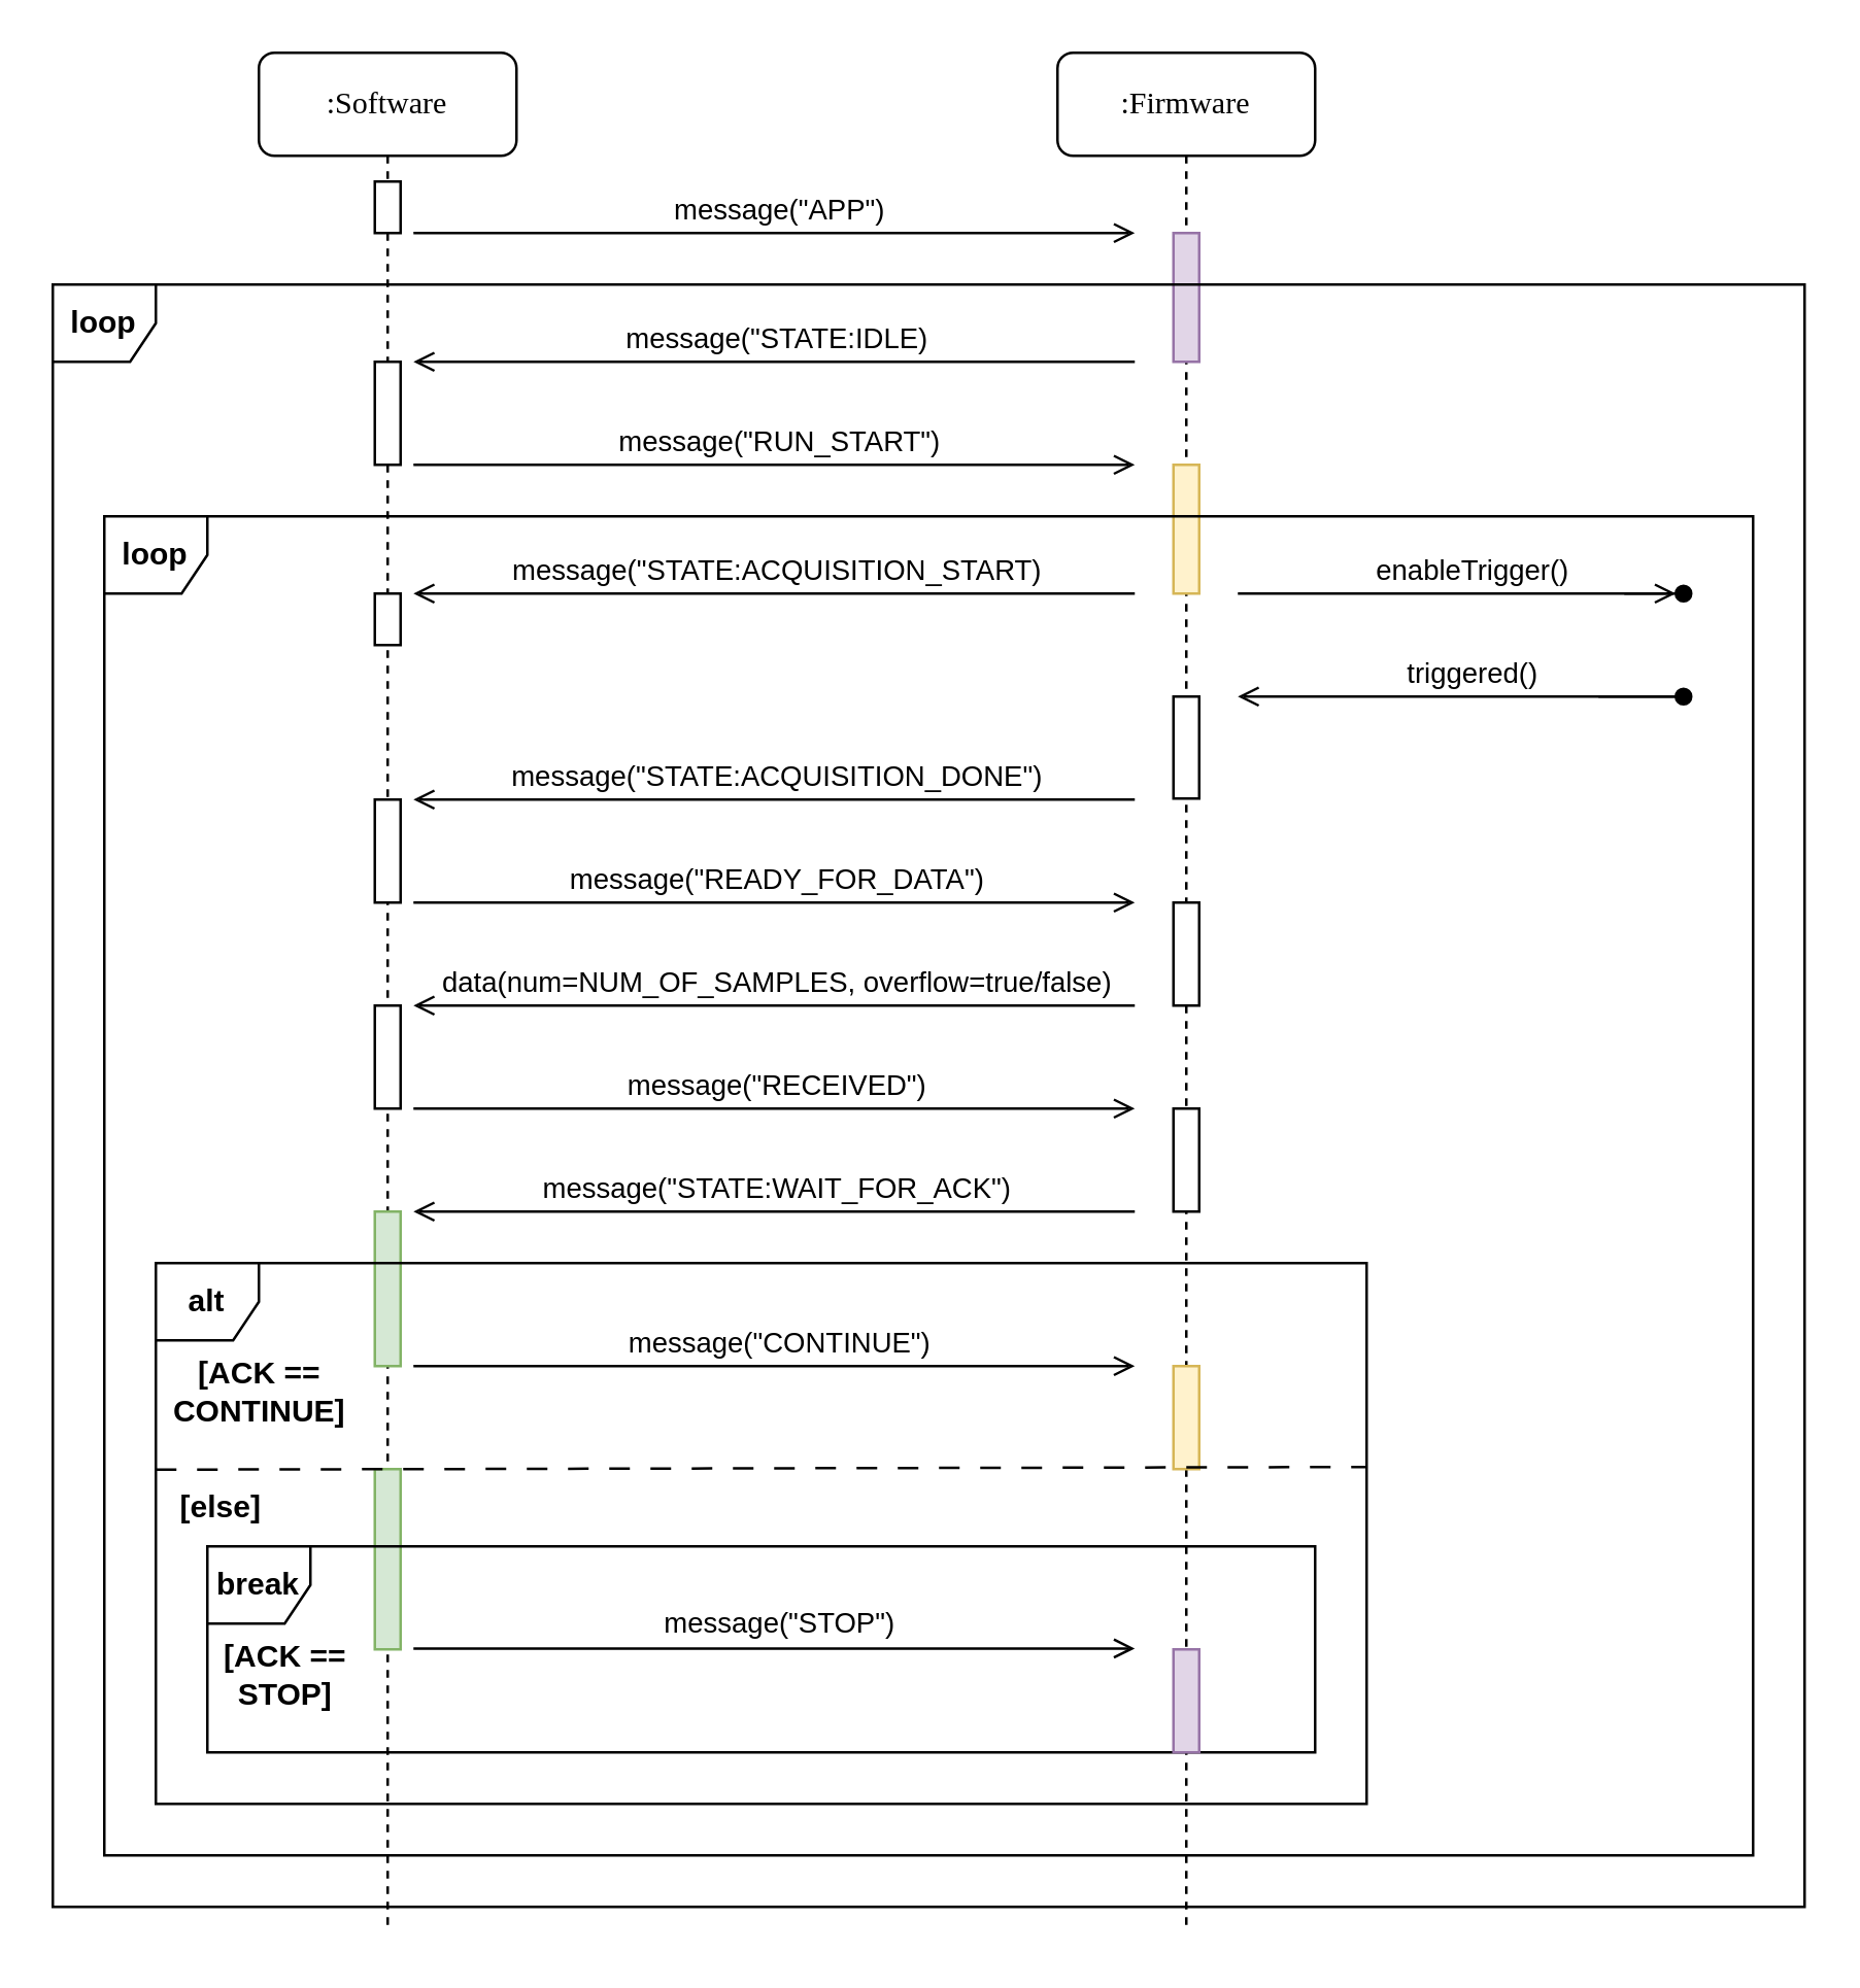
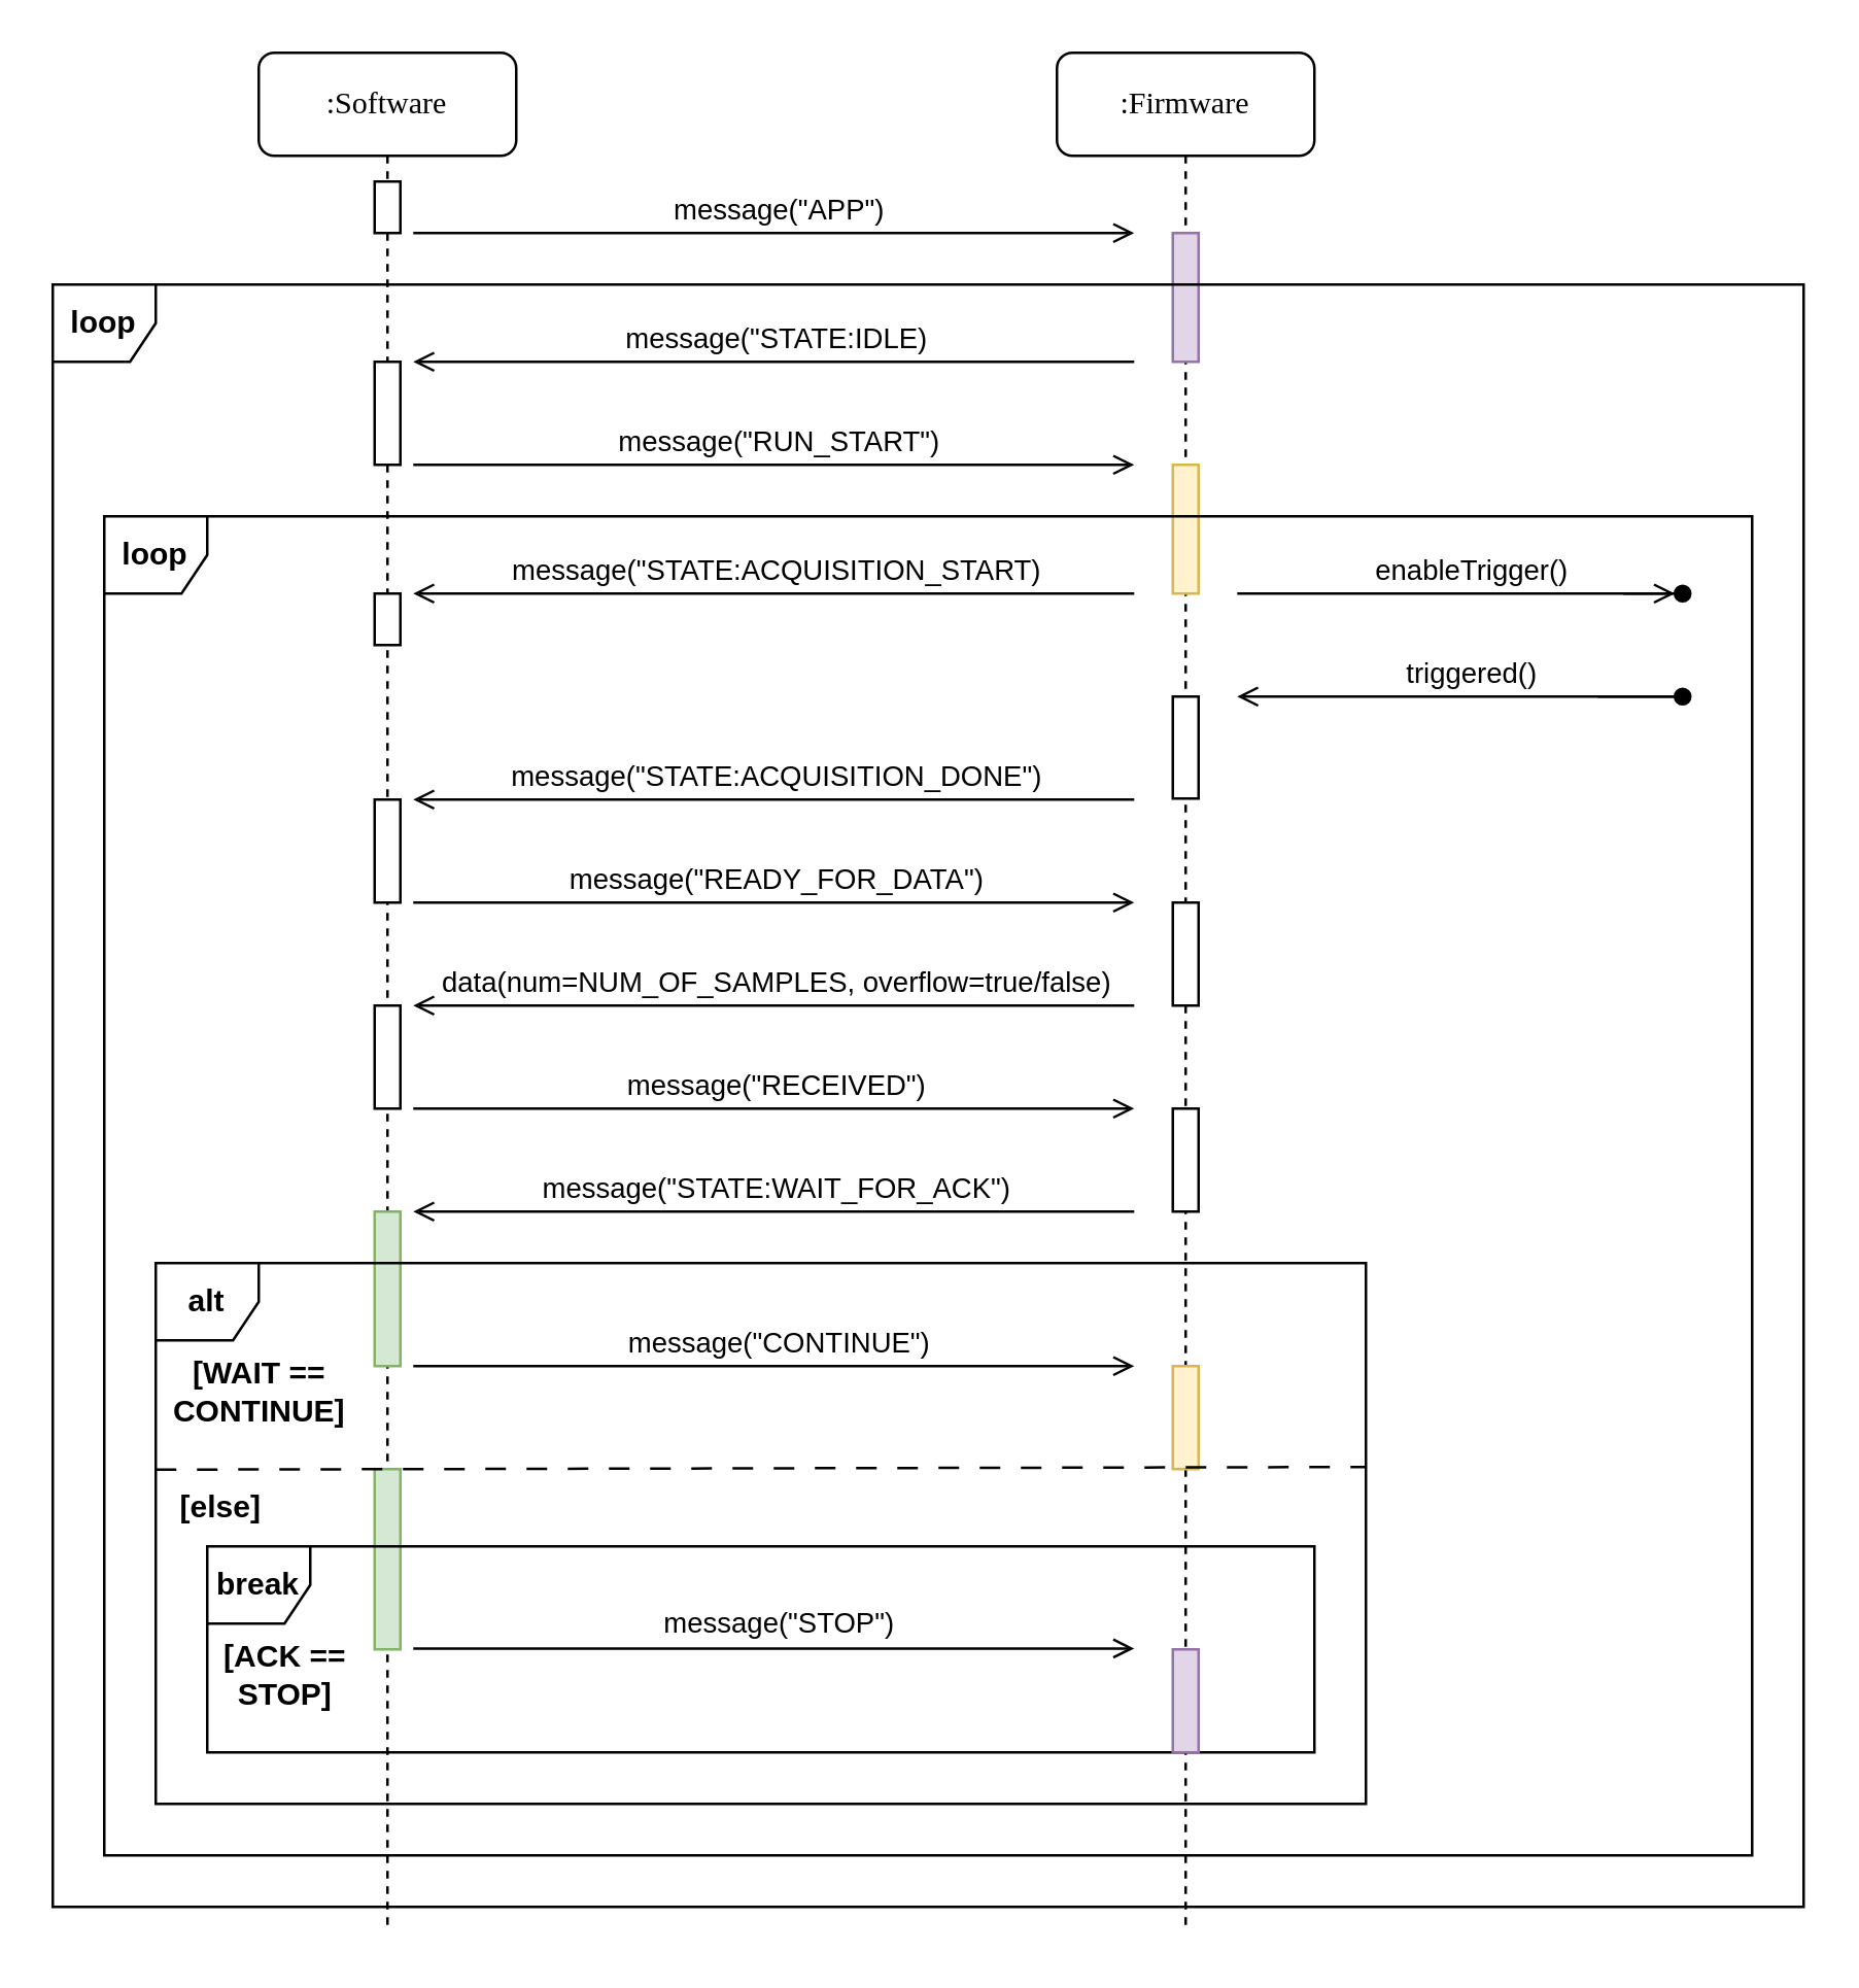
- <mxCell id="47" value="&lt;b&gt;[ACK ==&lt;/b&gt;&lt;div&gt;&lt;b&gt;CONTINUE]&lt;/b&gt;&lt;/div&gt;" style="text;html=1;align=center;verticalAlign=middle;resizable=0;points=[];autosize=1;strokeColor=none;fillColor=none;" parent="1" vertex="1"><mxGeometry x="55" y="520" width="90" height="40" as="geometry" /></mxCell>
+ <mxCell id="47" value="&lt;b&gt;[WAIT ==&lt;/b&gt;&lt;div&gt;&lt;b&gt;CONTINUE]&lt;/b&gt;&lt;/div&gt;" style="text;html=1;align=center;verticalAlign=middle;resizable=0;points=[];autosize=1;strokeColor=none;fillColor=none;" parent="1" vertex="1"><mxGeometry x="55" y="520" width="90" height="40" as="geometry" /></mxCell>
